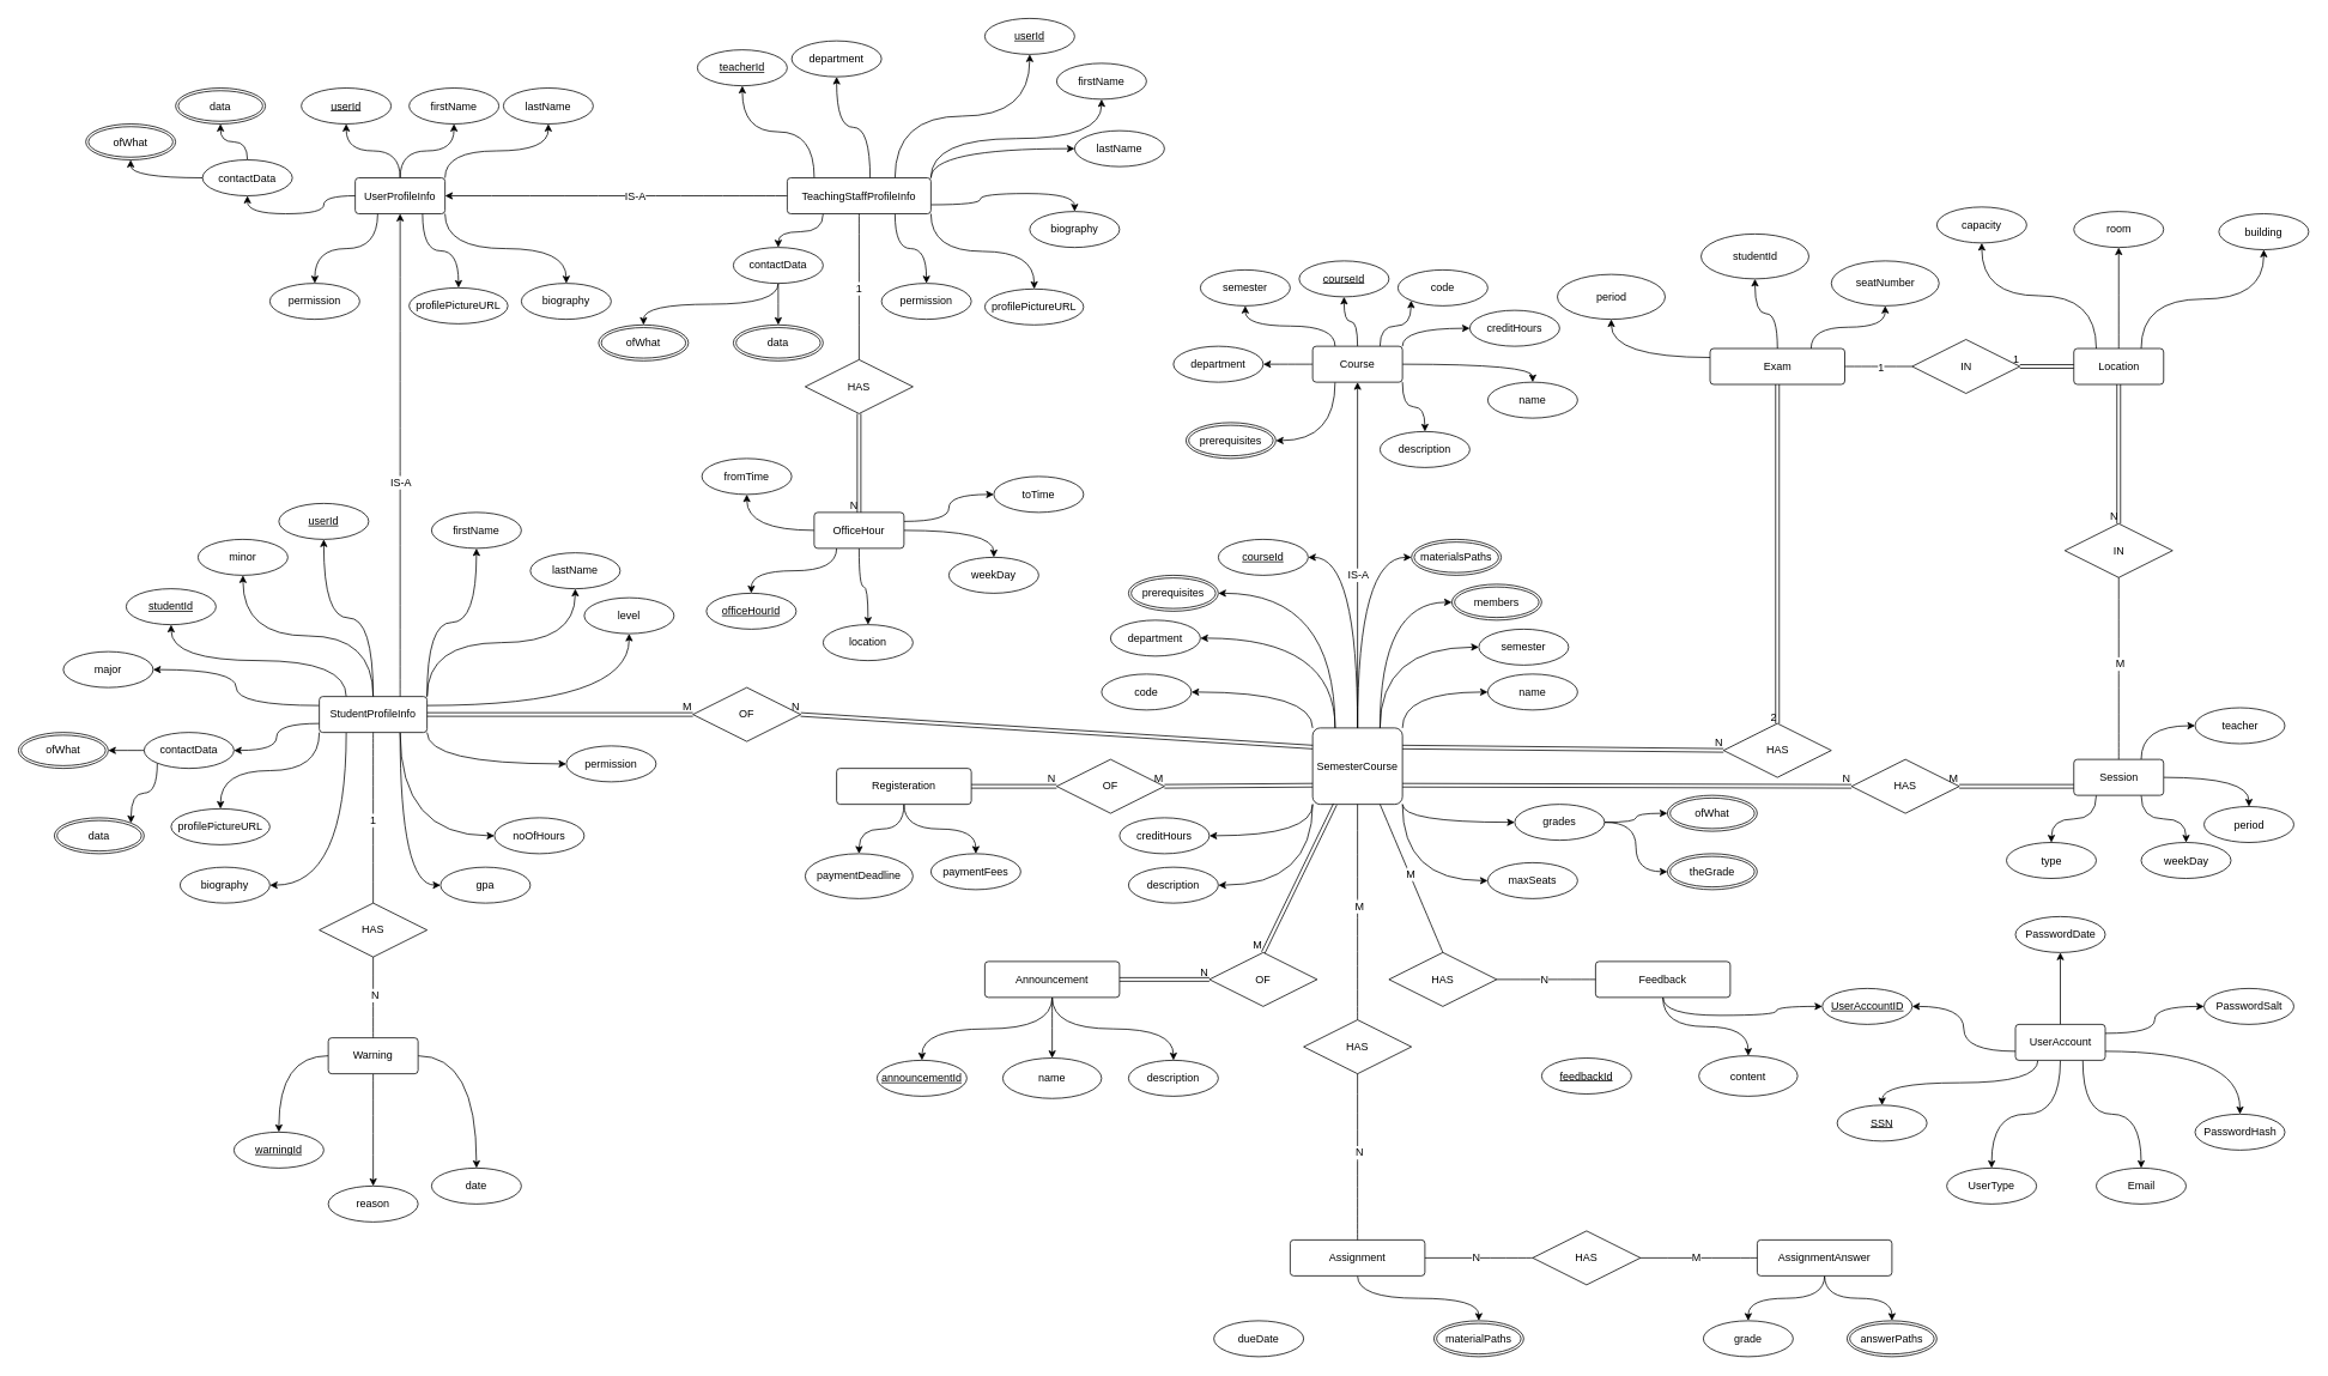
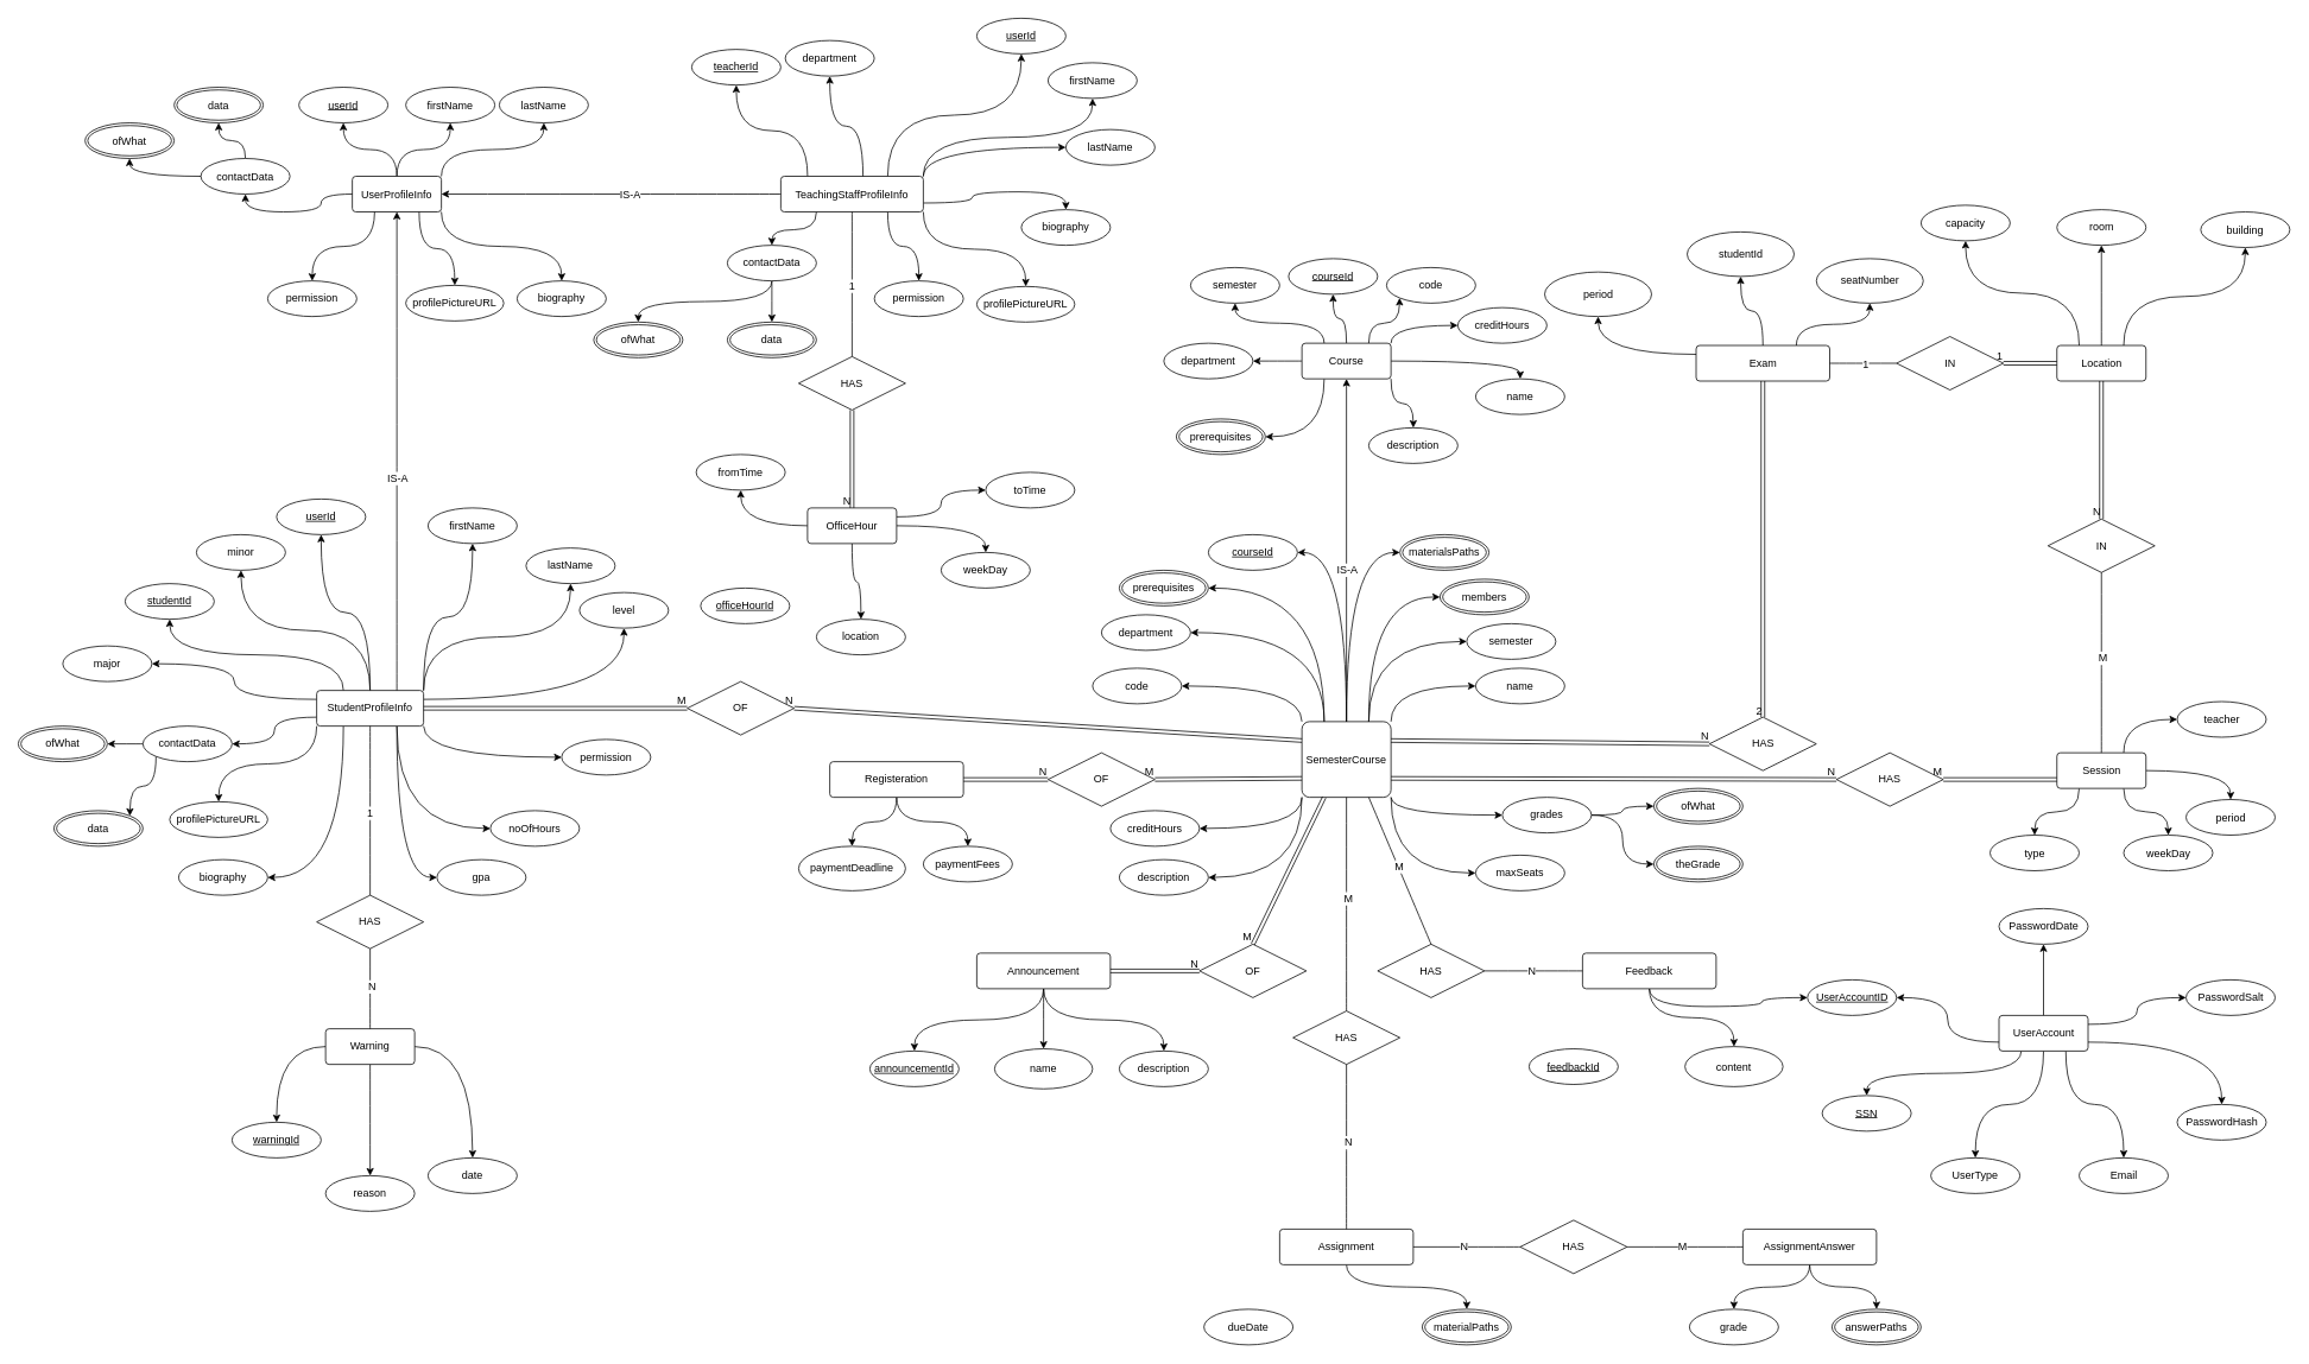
- <mxCell id="24" style="edgeStyle=orthogonalEdgeStyle;curved=1;rounded=0;orthogonalLoop=1;jettySize=auto;html=1;exitX=0.25;exitY=1;exitDx=0;exitDy=0;entryX=0.5;entryY=0;entryDx=0;entryDy=0;fontFamily=Helvetica;fontSize=12;fontColor=default;" parent="1" source="26" target="27" edge="1"><mxGeometry relative="1" as="geometry" /></mxCell>
